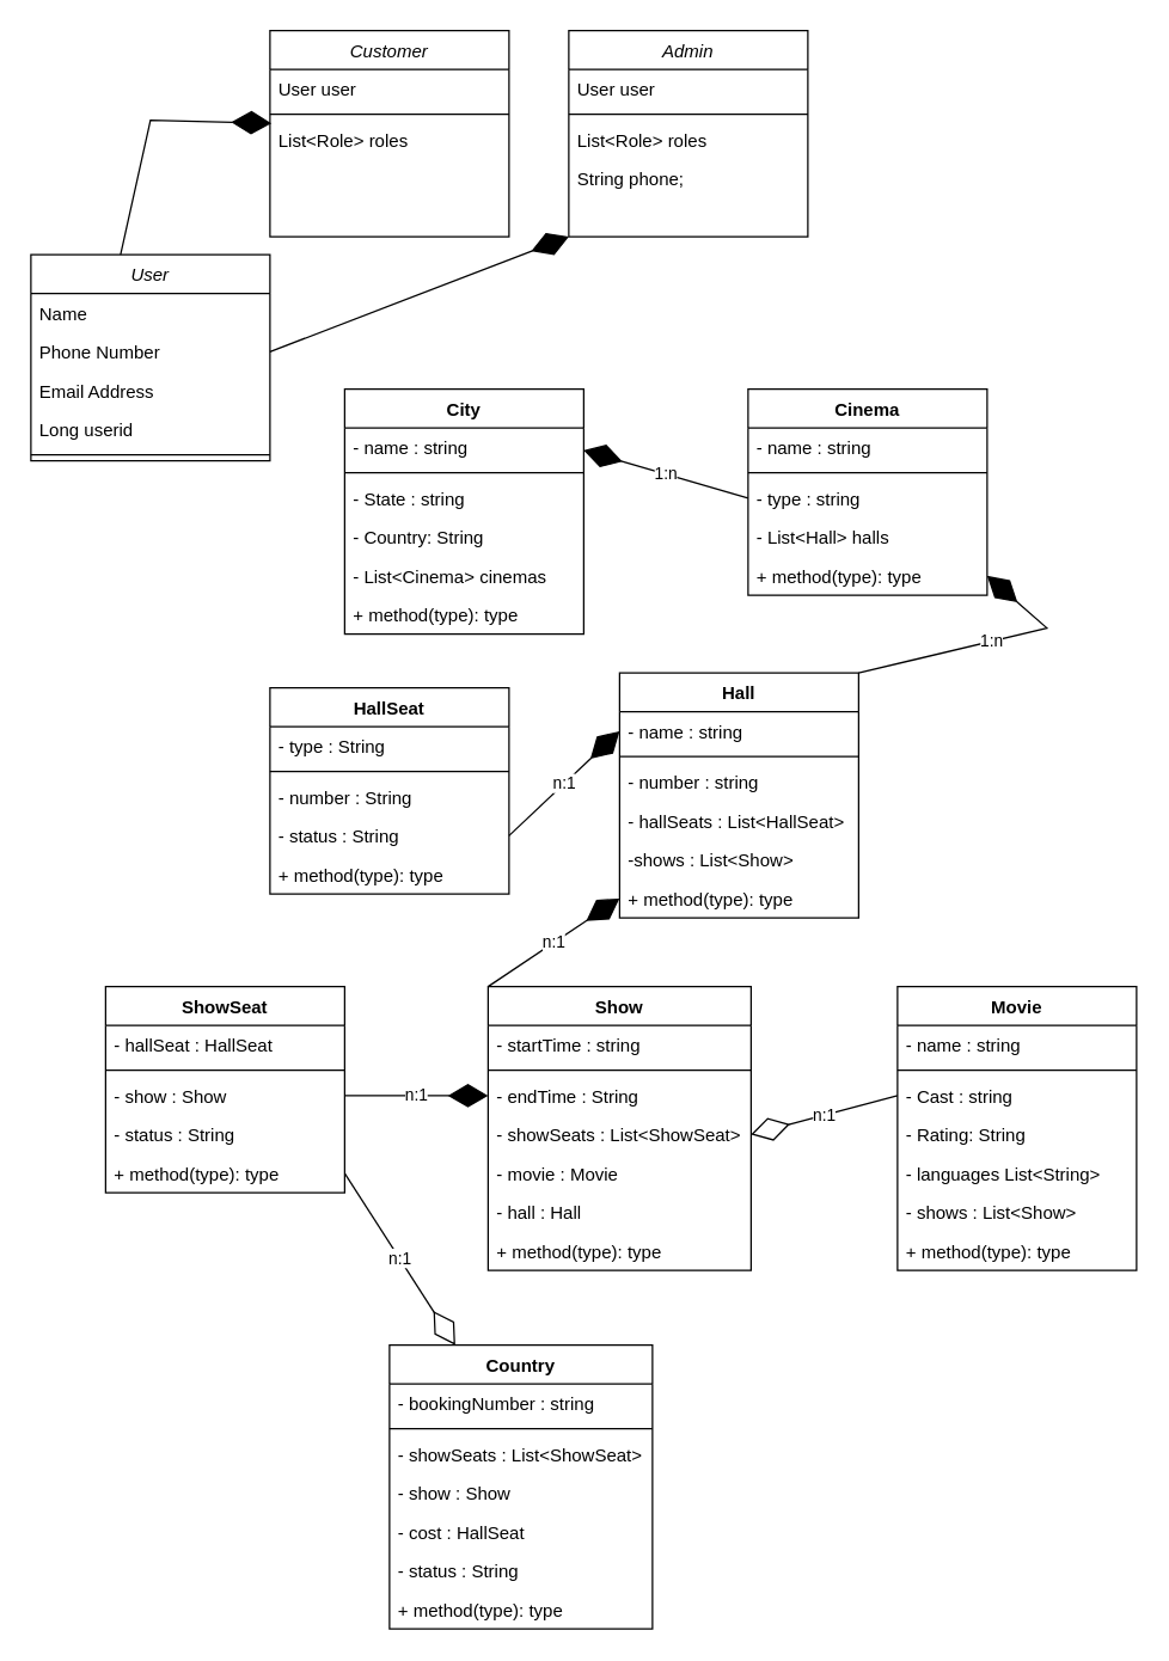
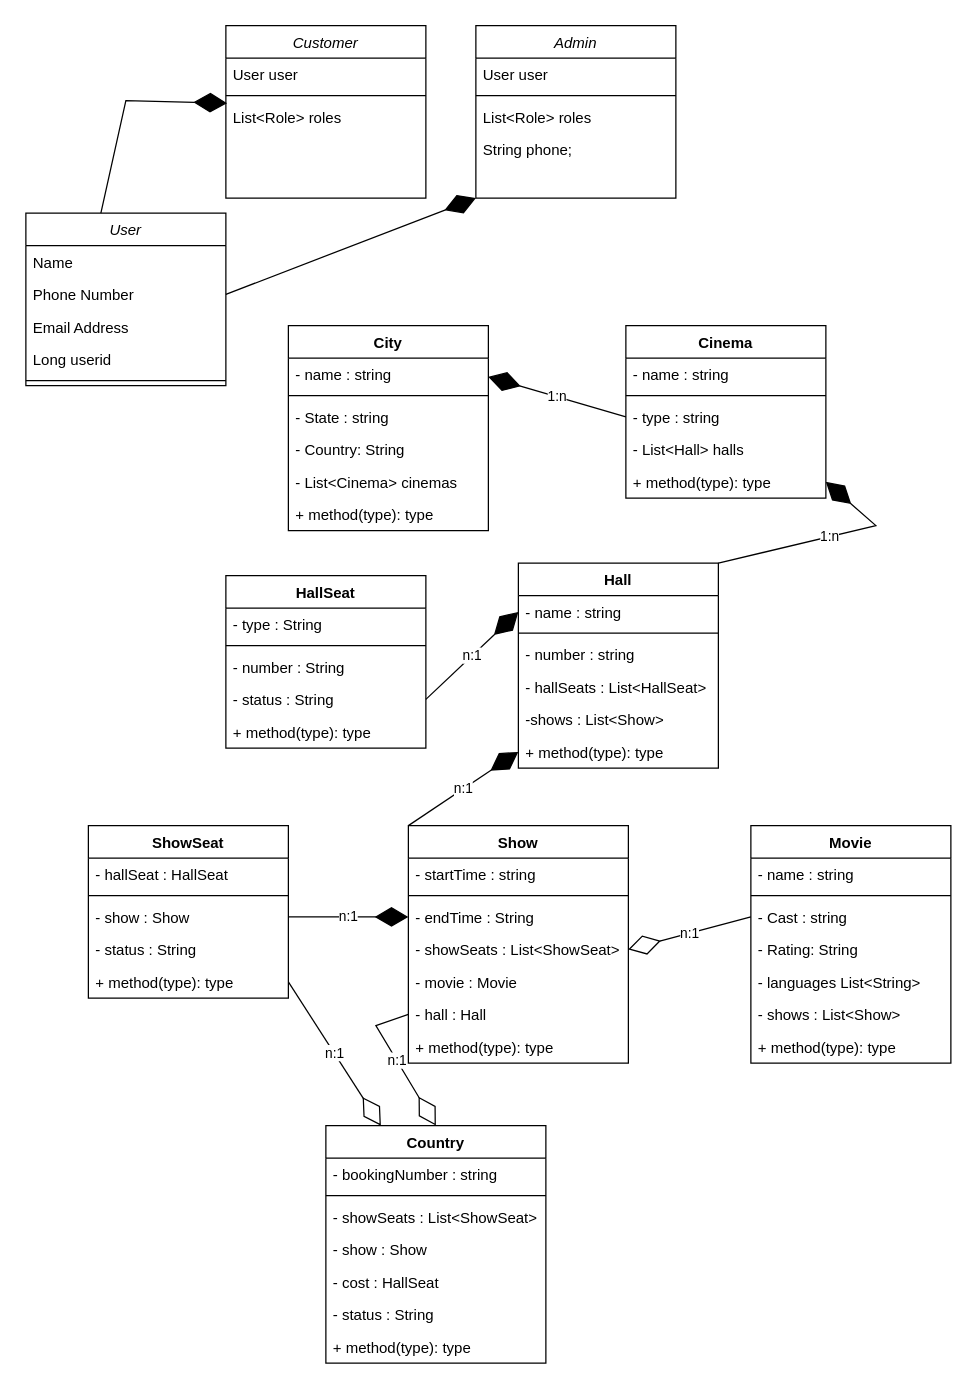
+ <mxCell id="81" value="n:1" style="endArrow=diamondThin;endFill=0;endSize=24;html=1;rounded=0;entryX=0.5;entryY=0;entryDx=0;entryDy=0;exitX=0;exitY=0.5;exitDx=0;exitDy=0;" edge="1" parent="1" source="54" target="73"><mxGeometry width="160" relative="1" as="geometry"><mxPoint x="370" y="860" as="sourcePoint" /><mxPoint x="530" y="860" as="targetPoint" /><Array as="points"><mxPoint x="300" y="820" /></Array></mxGeometry></mxCell>
